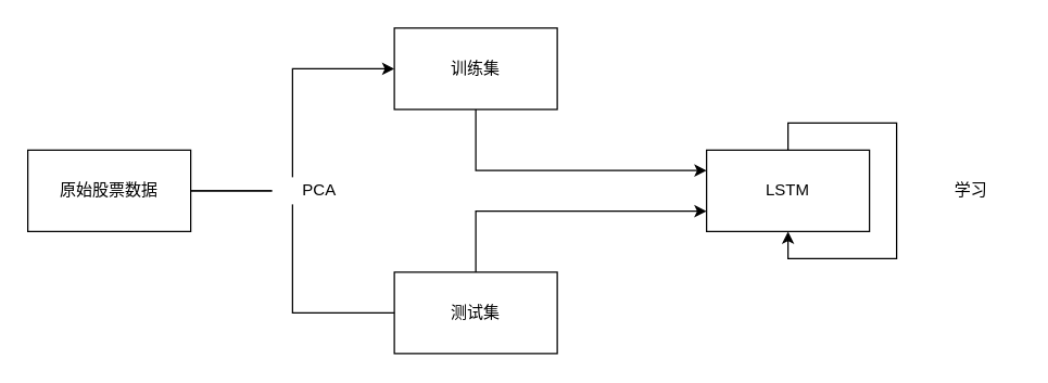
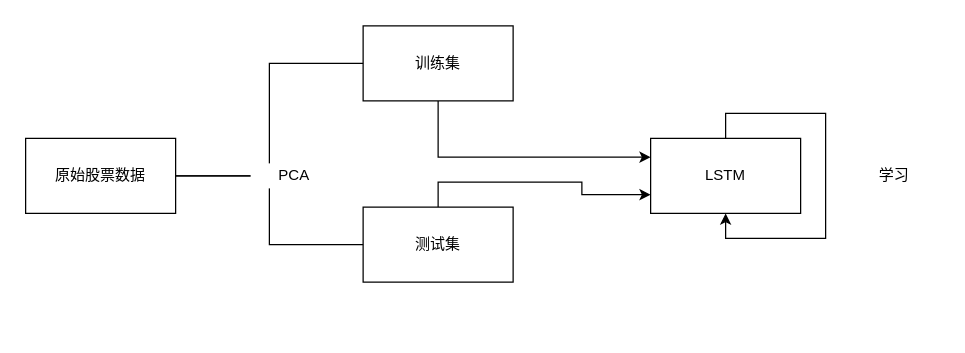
- <mxCell id="9" style="edgeStyle=orthogonalEdgeStyle;rounded=0;orthogonalLoop=1;jettySize=auto;html=1;exitX=1;exitY=0.5;exitDx=0;exitDy=0;entryX=0;entryY=0.5;entryDx=0;entryDy=0;" edge="1" parent="1" source="11" target="3"><mxGeometry relative="1" as="geometry" /></mxCell>
+ <mxCell id="9" style="edgeStyle=orthogonalEdgeStyle;rounded=0;orthogonalLoop=1;jettySize=auto;html=1;exitX=1;exitY=0.5;exitDx=0;exitDy=0;entryX=0;entryY=0.5;entryDx=0;entryDy=0;endArrow=none;" edge="1" parent="1" source="11" target="3"><mxGeometry relative="1" as="geometry" /></mxCell>
- <mxCell id="6" value="测试集" style="rounded=0;whiteSpace=wrap;html=1;" vertex="1" parent="1"><mxGeometry x="290" y="200" width="120" height="60" as="geometry" /></mxCell>
+ <mxCell id="6" value="测试集" style="rounded=0;whiteSpace=wrap;html=1;" vertex="1" parent="1"><mxGeometry x="290" y="165" width="120" height="60" as="geometry" /></mxCell>
